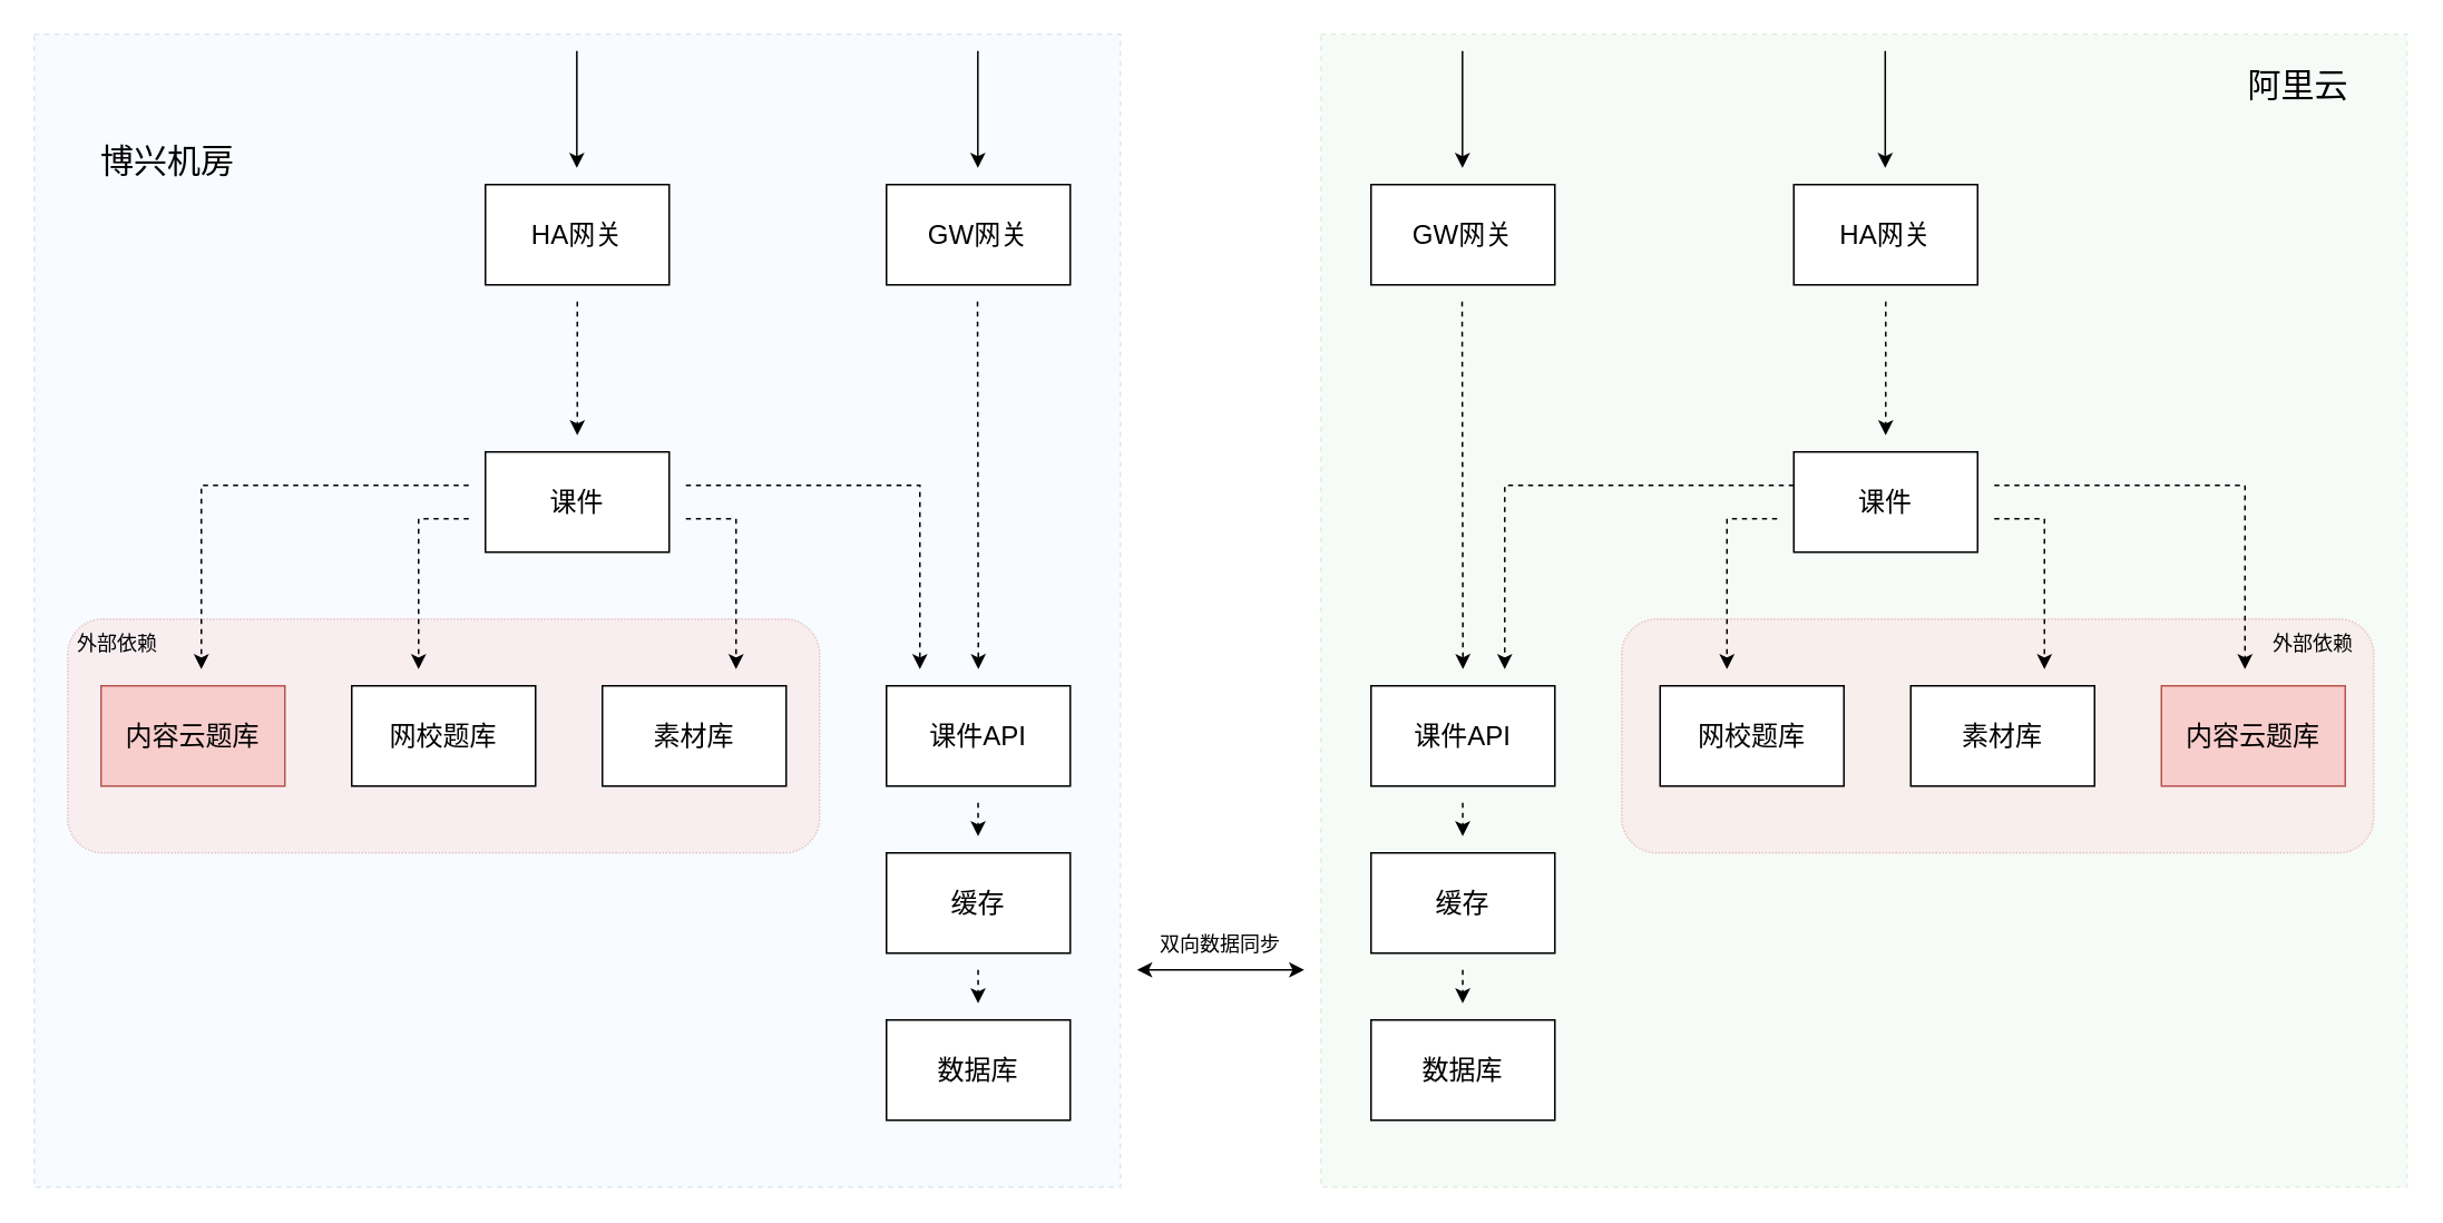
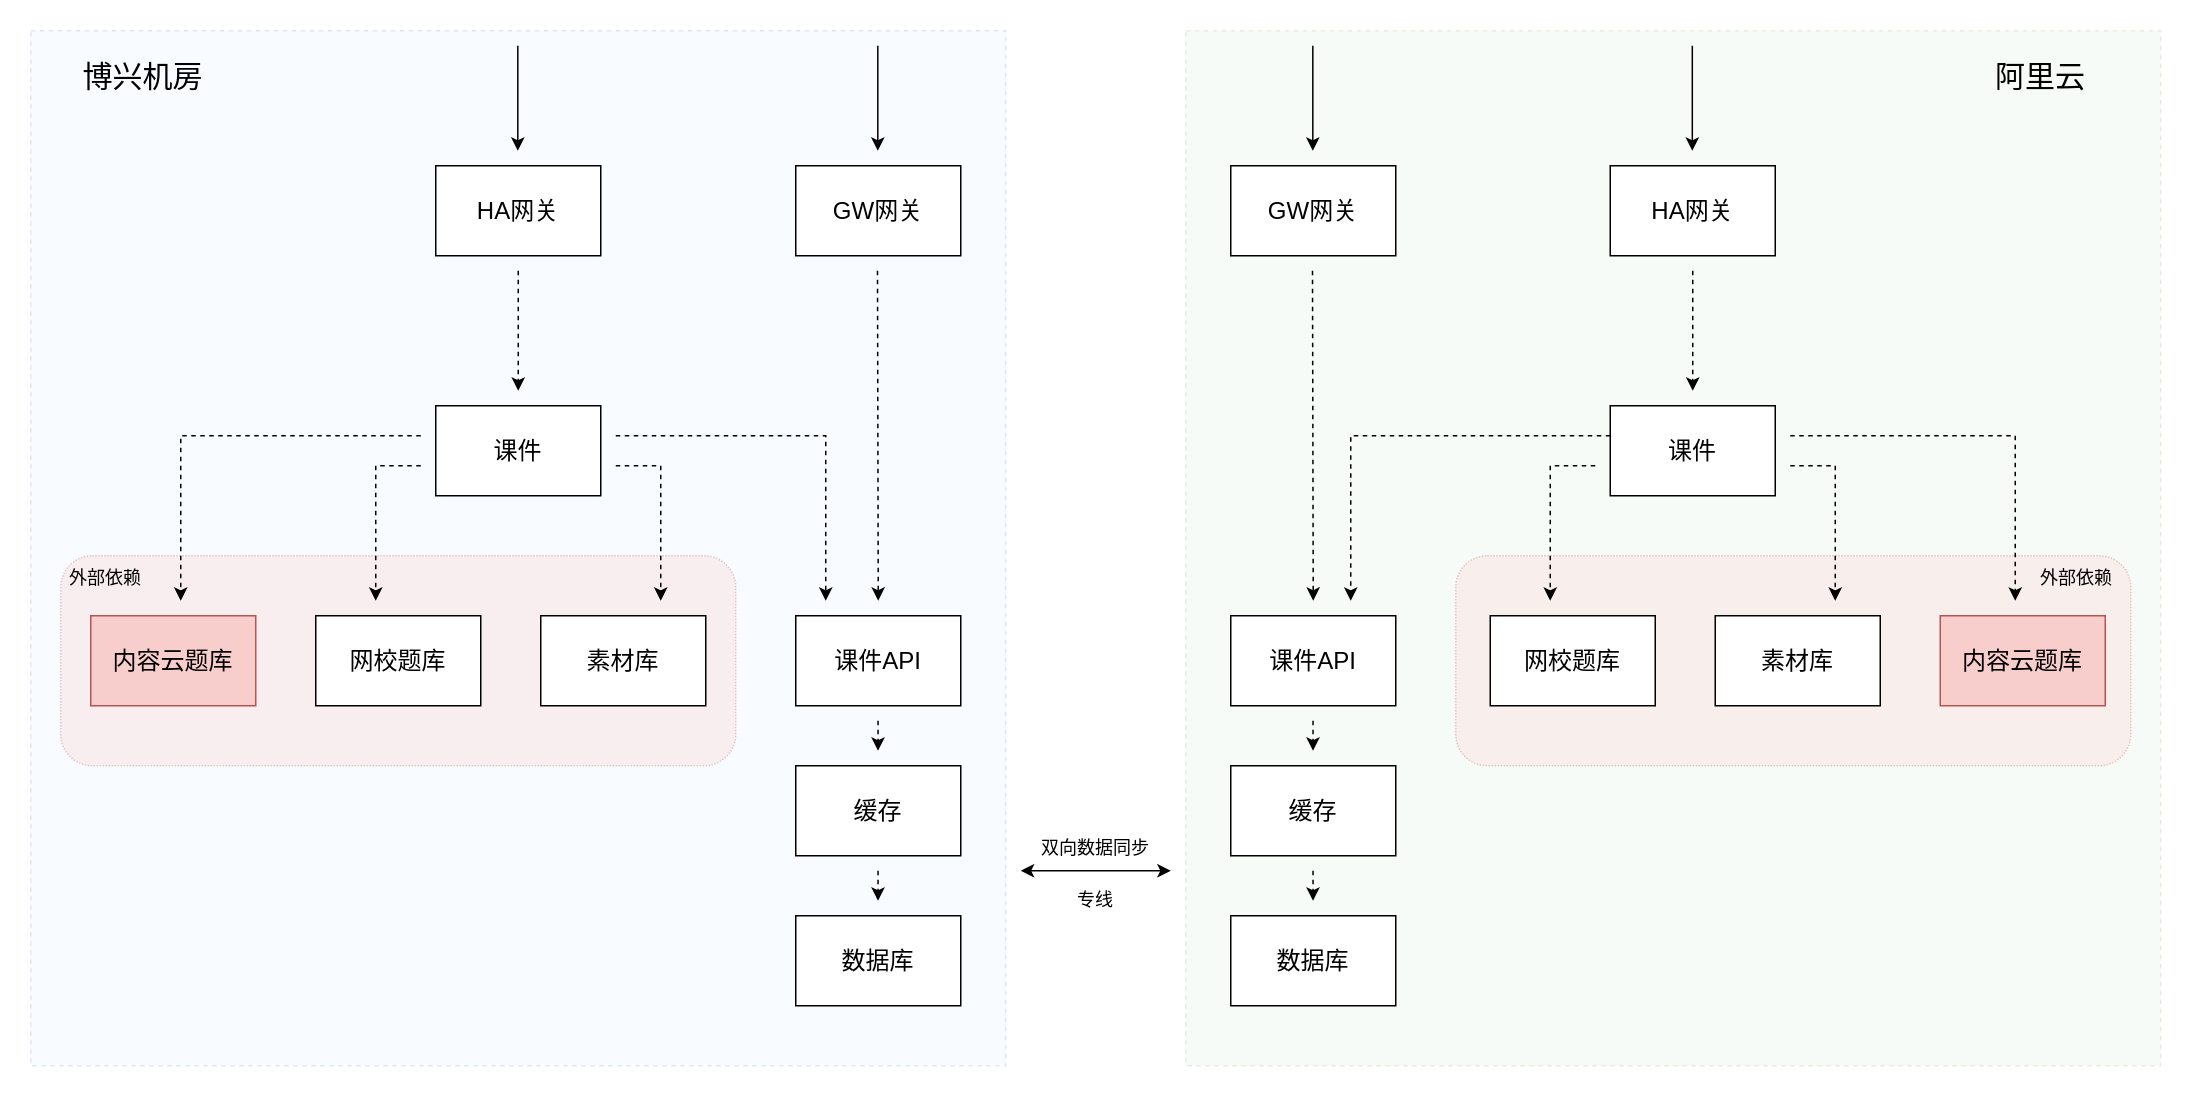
- <mxCell id="46" value="阿里云" style="text;html=1;strokeColor=none;fillColor=none;align=center;verticalAlign=middle;whiteSpace=wrap;rounded=0;fontSize=20;" vertex="1" parent="1"><mxGeometry x="1320" y="30" width="110" height="40" as="geometry" /></mxCell>
+ <mxCell id="46" value="阿里云" style="text;html=1;strokeColor=none;fillColor=none;align=center;verticalAlign=middle;whiteSpace=wrap;rounded=0;fontSize=20;" vertex="1" parent="1"><mxGeometry x="1305" y="30" width="110" height="40" as="geometry" /></mxCell>
- <mxCell id="25" value="博兴机房" style="text;html=1;strokeColor=none;fillColor=none;align=center;verticalAlign=middle;whiteSpace=wrap;rounded=0;fontSize=20;" vertex="1" parent="1"><mxGeometry x="45" y="75" width="110" height="40" as="geometry" /></mxCell>
+ <mxCell id="25" value="博兴机房" style="text;html=1;strokeColor=none;fillColor=none;align=center;verticalAlign=middle;whiteSpace=wrap;rounded=0;fontSize=20;" vertex="1" parent="1"><mxGeometry x="40" y="30" width="110" height="40" as="geometry" /></mxCell>
+ <mxCell id="49" value="专线" style="text;html=1;strokeColor=none;fillColor=none;align=center;verticalAlign=middle;whiteSpace=wrap;rounded=0;" vertex="1" parent="1"><mxGeometry x="707" y="590" width="46" height="20" as="geometry" /></mxCell>
